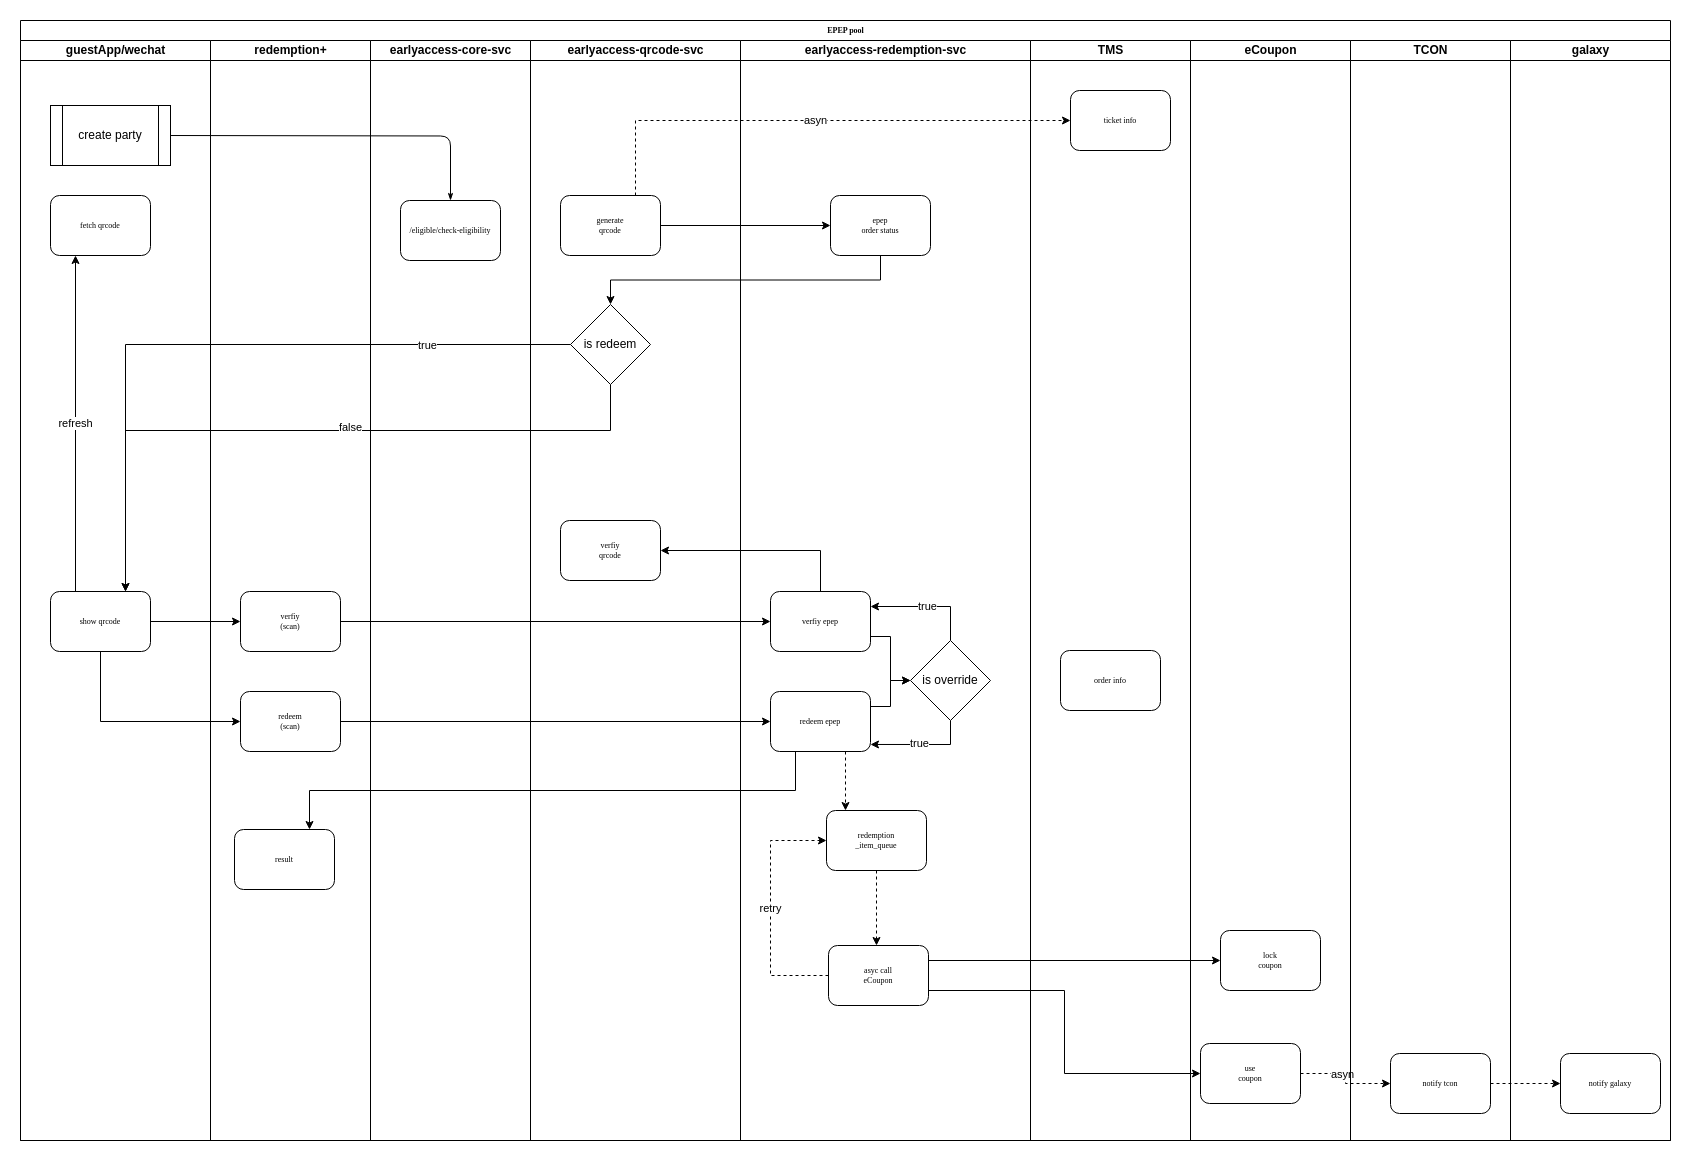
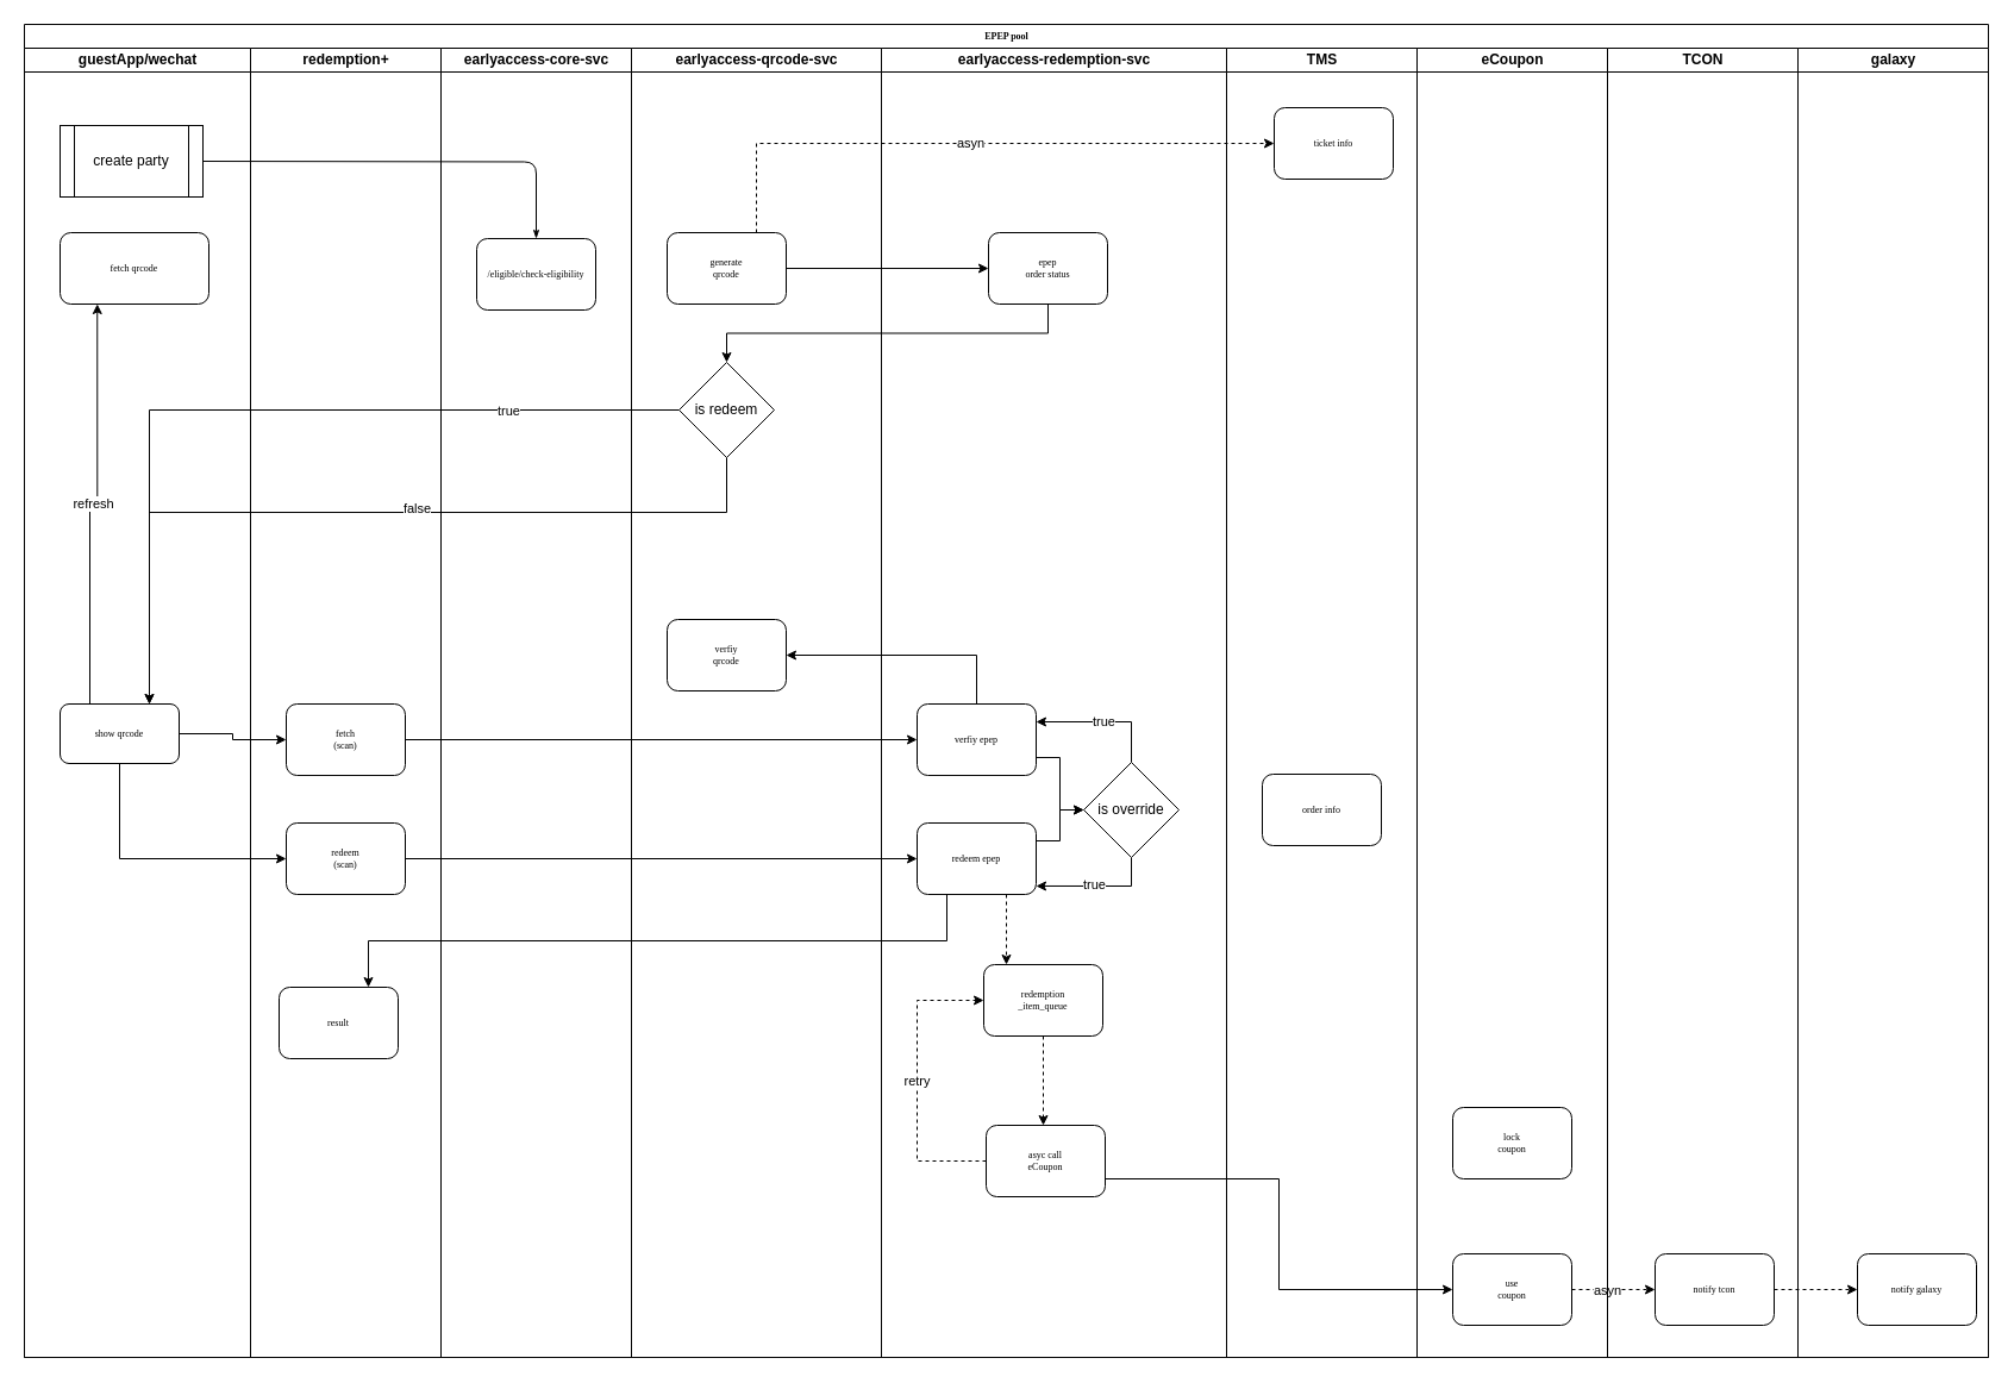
- <mxCell id="5" value="fetch qrcode" style="rounded=1;whiteSpace=wrap;html=1;shadow=0;labelBackgroundColor=none;strokeWidth=1;fontFamily=Verdana;fontSize=8;align=center;" parent="4" vertex="1"><mxGeometry x="30" y="155" width="100" height="60" as="geometry" /></mxCell>
+ <mxCell id="5" value="fetch qrcode" style="rounded=1;whiteSpace=wrap;html=1;shadow=0;labelBackgroundColor=none;strokeWidth=1;fontFamily=Verdana;fontSize=8;align=center;" parent="4" vertex="1"><mxGeometry x="30" y="155" width="125" height="60" as="geometry" /></mxCell>
- <mxCell id="7" value="show qrcode" style="rounded=1;whiteSpace=wrap;html=1;shadow=0;labelBackgroundColor=none;strokeWidth=1;fontFamily=Verdana;fontSize=8;align=center;" parent="4" vertex="1"><mxGeometry x="30" y="551" width="100" height="60" as="geometry" /></mxCell>
+ <mxCell id="7" value="show qrcode" style="rounded=1;whiteSpace=wrap;html=1;shadow=0;labelBackgroundColor=none;strokeWidth=1;fontFamily=Verdana;fontSize=8;align=center;" parent="4" vertex="1"><mxGeometry x="30" y="551" width="100" height="50" as="geometry" /></mxCell>
- <mxCell id="10" value="verfiy&lt;br&gt;(scan)" style="rounded=1;whiteSpace=wrap;html=1;shadow=0;labelBackgroundColor=none;strokeWidth=1;fontFamily=Verdana;fontSize=8;align=center;" parent="9" vertex="1"><mxGeometry x="30" y="551" width="100" height="60" as="geometry" /></mxCell>
+ <mxCell id="10" value="fetch&lt;br&gt;(scan)" style="rounded=1;whiteSpace=wrap;html=1;shadow=0;labelBackgroundColor=none;strokeWidth=1;fontFamily=Verdana;fontSize=8;align=center;" parent="9" vertex="1"><mxGeometry x="30" y="551" width="100" height="60" as="geometry" /></mxCell>
- <mxCell id="43" style="edgeStyle=orthogonalEdgeStyle;rounded=0;orthogonalLoop=1;jettySize=auto;html=1;exitX=1;exitY=0.25;exitDx=0;exitDy=0;entryX=0;entryY=0.5;entryDx=0;entryDy=0;" parent="2" source="32" target="46" edge="1"><mxGeometry relative="1" as="geometry" /></mxCell>
- <mxCell id="45" value="use&lt;br&gt;coupon" style="rounded=1;whiteSpace=wrap;html=1;shadow=0;labelBackgroundColor=none;strokeWidth=1;fontFamily=Verdana;fontSize=8;align=center;" parent="44" vertex="1"><mxGeometry x="10" y="1003" width="100" height="60" as="geometry" /></mxCell>
+ <mxCell id="45" value="use&lt;br&gt;coupon" style="rounded=1;whiteSpace=wrap;html=1;shadow=0;labelBackgroundColor=none;strokeWidth=1;fontFamily=Verdana;fontSize=8;align=center;" parent="44" vertex="1"><mxGeometry x="30" y="1013" width="100" height="60" as="geometry" /></mxCell>
